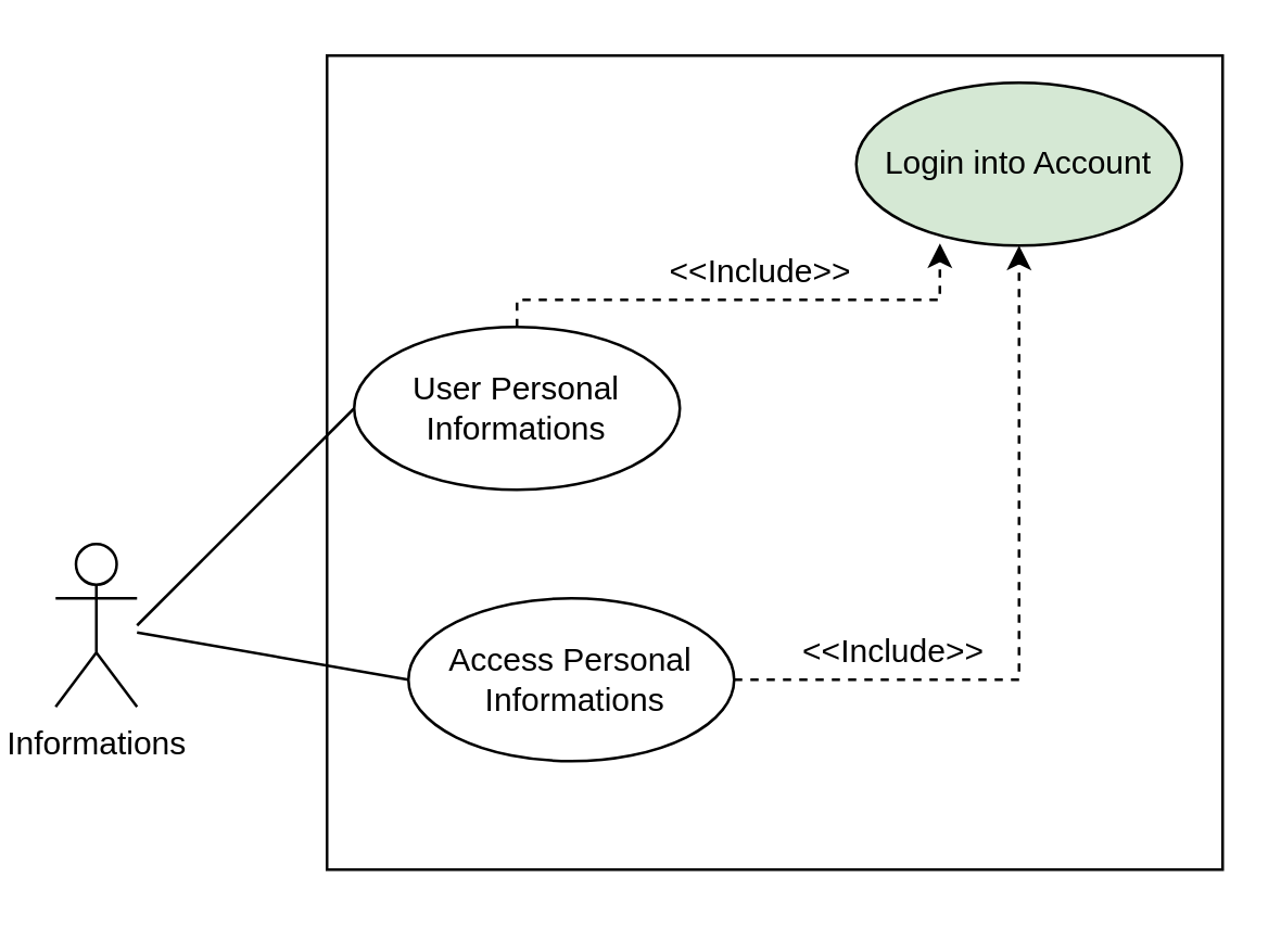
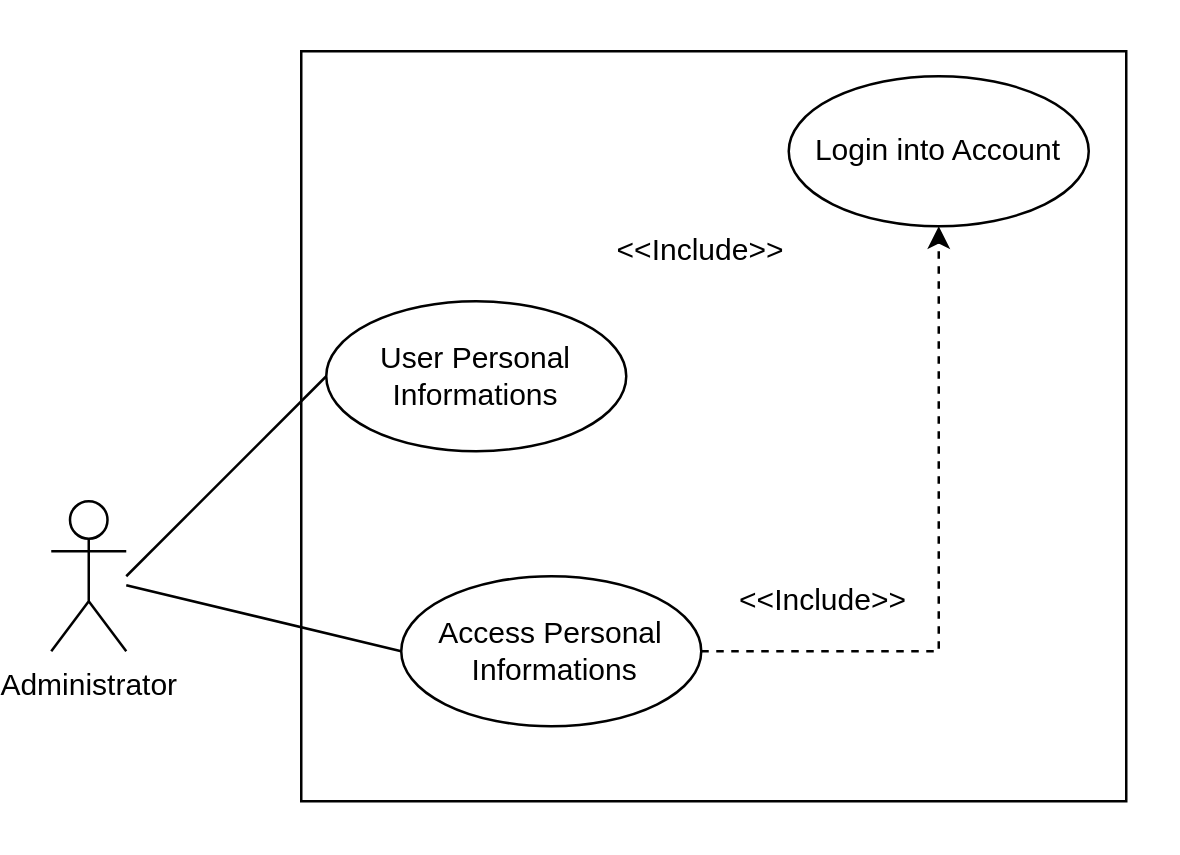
- <mxCell id="4" value="Login into Account" style="ellipse;whiteSpace=wrap;html=1;fillColor=#d5e8d4;" vertex="1" parent="1"><mxGeometry x="315" y="30" width="120" height="60" as="geometry" /></mxCell>
+ <mxCell id="4" value="Login into Account" style="ellipse;whiteSpace=wrap;html=1;" vertex="1" parent="1"><mxGeometry x="315" y="30" width="120" height="60" as="geometry" /></mxCell>
- <mxCell id="11" style="edgeStyle=orthogonalEdgeStyle;rounded=0;orthogonalLoop=1;jettySize=auto;html=1;dashed=1;entryX=0.257;entryY=0.986;entryDx=0;entryDy=0;entryPerimeter=0;exitX=0.5;exitY=0;exitDx=0;exitDy=0;" edge="1" parent="1" source="7" target="4"><mxGeometry relative="1" as="geometry"><mxPoint x="430" y="320" as="sourcePoint" /><mxPoint x="360" y="130" as="targetPoint" /><Array as="points"><mxPoint x="190" y="110" /><mxPoint x="346" y="110" /></Array></mxGeometry></mxCell>
- <mxCell id="6" value="Access Personal&lt;br&gt;&amp;nbsp;Informations" style="ellipse;whiteSpace=wrap;html=1;" vertex="1" parent="1"><mxGeometry x="150" y="220" width="120" height="60" as="geometry" /></mxCell>
+ <mxCell id="6" value="Access Personal&lt;br&gt;&amp;nbsp;Informations" style="ellipse;whiteSpace=wrap;html=1;" vertex="1" parent="1"><mxGeometry x="160" y="230" width="120" height="60" as="geometry" /></mxCell>
- <mxCell id="3" value="Informations" style="shape=umlActor;verticalLabelPosition=bottom;verticalAlign=top;html=1;outlineConnect=0;" vertex="1" parent="1"><mxGeometry x="20" y="200" width="30" height="60" as="geometry" /></mxCell>
+ <mxCell id="3" value="Administrator" style="shape=umlActor;verticalLabelPosition=bottom;verticalAlign=top;html=1;outlineConnect=0;" vertex="1" parent="1"><mxGeometry x="20" y="200" width="30" height="60" as="geometry" /></mxCell>
